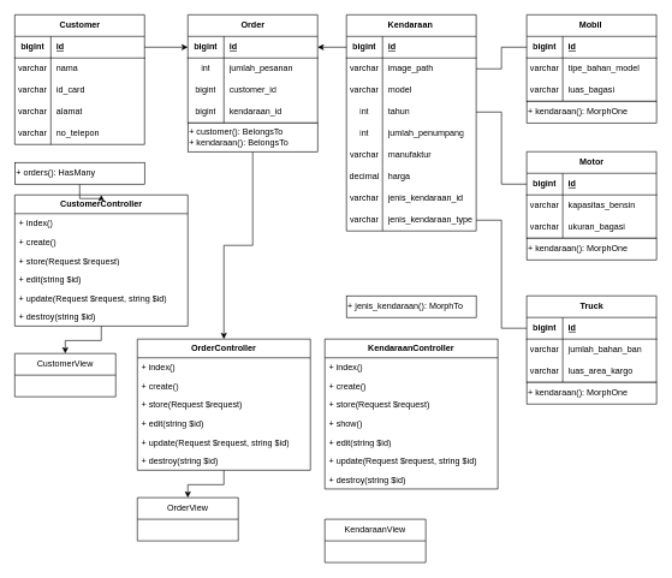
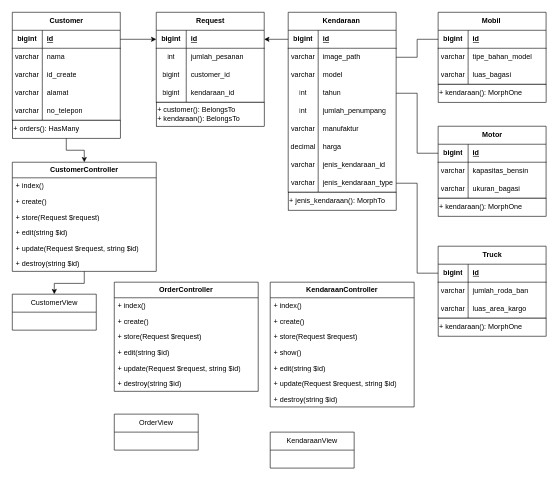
- <mxCell id="2" value="Order" style="shape=table;startSize=30;container=1;collapsible=1;childLayout=tableLayout;fixedRows=1;rowLines=0;fontStyle=1;align=center;resizeLast=1;html=1;" vertex="1" parent="1"><mxGeometry x="260" y="20" width="180" height="150" as="geometry" /></mxCell>
+ <mxCell id="2" value="Request" style="shape=table;startSize=30;container=1;collapsible=1;childLayout=tableLayout;fixedRows=1;rowLines=0;fontStyle=1;align=center;resizeLast=1;html=1;" vertex="1" parent="1"><mxGeometry x="260" y="20" width="180" height="150" as="geometry" /></mxCell>
- <mxCell id="25" value="id_card" style="shape=partialRectangle;connectable=0;fillColor=none;top=0;left=0;bottom=0;right=0;align=left;spacingLeft=6;overflow=hidden;whiteSpace=wrap;html=1;" vertex="1" parent="23"><mxGeometry x="50" width="130" height="30" as="geometry"><mxRectangle width="130" height="30" as="alternateBounds" /></mxGeometry></mxCell>
+ <mxCell id="25" value="id_create" style="shape=partialRectangle;connectable=0;fillColor=none;top=0;left=0;bottom=0;right=0;align=left;spacingLeft=6;overflow=hidden;whiteSpace=wrap;html=1;" vertex="1" parent="23"><mxGeometry x="50" width="130" height="30" as="geometry"><mxRectangle width="130" height="30" as="alternateBounds" /></mxGeometry></mxCell>
- <mxCell id="92" value="+ orders(): HasMany&amp;nbsp;" style="rounded=0;whiteSpace=wrap;html=1;align=left;" vertex="1" parent="1"><mxGeometry x="20" y="225" width="180" height="30" as="geometry" /></mxCell>
+ <mxCell id="92" value="+ orders(): HasMany&amp;nbsp;" style="rounded=0;whiteSpace=wrap;html=1;align=left;" vertex="1" parent="1"><mxGeometry x="20" y="200" width="180" height="30" as="geometry" /></mxCell>
- <mxCell id="93" style="edgeStyle=orthogonalEdgeStyle;rounded=0;orthogonalLoop=1;jettySize=auto;html=1;entryX=0.5;entryY=0;entryDx=0;entryDy=0;" edge="1" parent="1" source="94" target="108"><mxGeometry relative="1" as="geometry" /></mxCell>
- <mxCell id="95" value="+ jenis_kendaraan(): MorphTo" style="rounded=0;whiteSpace=wrap;html=1;align=left;" vertex="1" parent="1"><mxGeometry x="480" y="410" width="180" height="30" as="geometry" /></mxCell>
+ <mxCell id="95" value="+ jenis_kendaraan(): MorphTo" style="rounded=0;whiteSpace=wrap;html=1;align=left;" vertex="1" parent="1"><mxGeometry x="480" y="320" width="180" height="30" as="geometry" /></mxCell>
- <mxCell id="87" value="jumlah_bahan_ban" style="shape=partialRectangle;connectable=0;fillColor=none;top=0;left=0;bottom=0;right=0;align=left;spacingLeft=6;overflow=hidden;whiteSpace=wrap;html=1;" vertex="1" parent="85"><mxGeometry x="50" width="130" height="30" as="geometry"><mxRectangle width="130" height="30" as="alternateBounds" /></mxGeometry></mxCell>
+ <mxCell id="87" value="jumlah_roda_ban" style="shape=partialRectangle;connectable=0;fillColor=none;top=0;left=0;bottom=0;right=0;align=left;spacingLeft=6;overflow=hidden;whiteSpace=wrap;html=1;" vertex="1" parent="85"><mxGeometry x="50" width="130" height="30" as="geometry"><mxRectangle width="130" height="30" as="alternateBounds" /></mxGeometry></mxCell>
- <mxCell id="107" style="edgeStyle=orthogonalEdgeStyle;rounded=0;orthogonalLoop=1;jettySize=auto;html=1;entryX=0.5;entryY=0;entryDx=0;entryDy=0;" edge="1" parent="1" source="108" target="124"><mxGeometry relative="1" as="geometry" /></mxCell>
